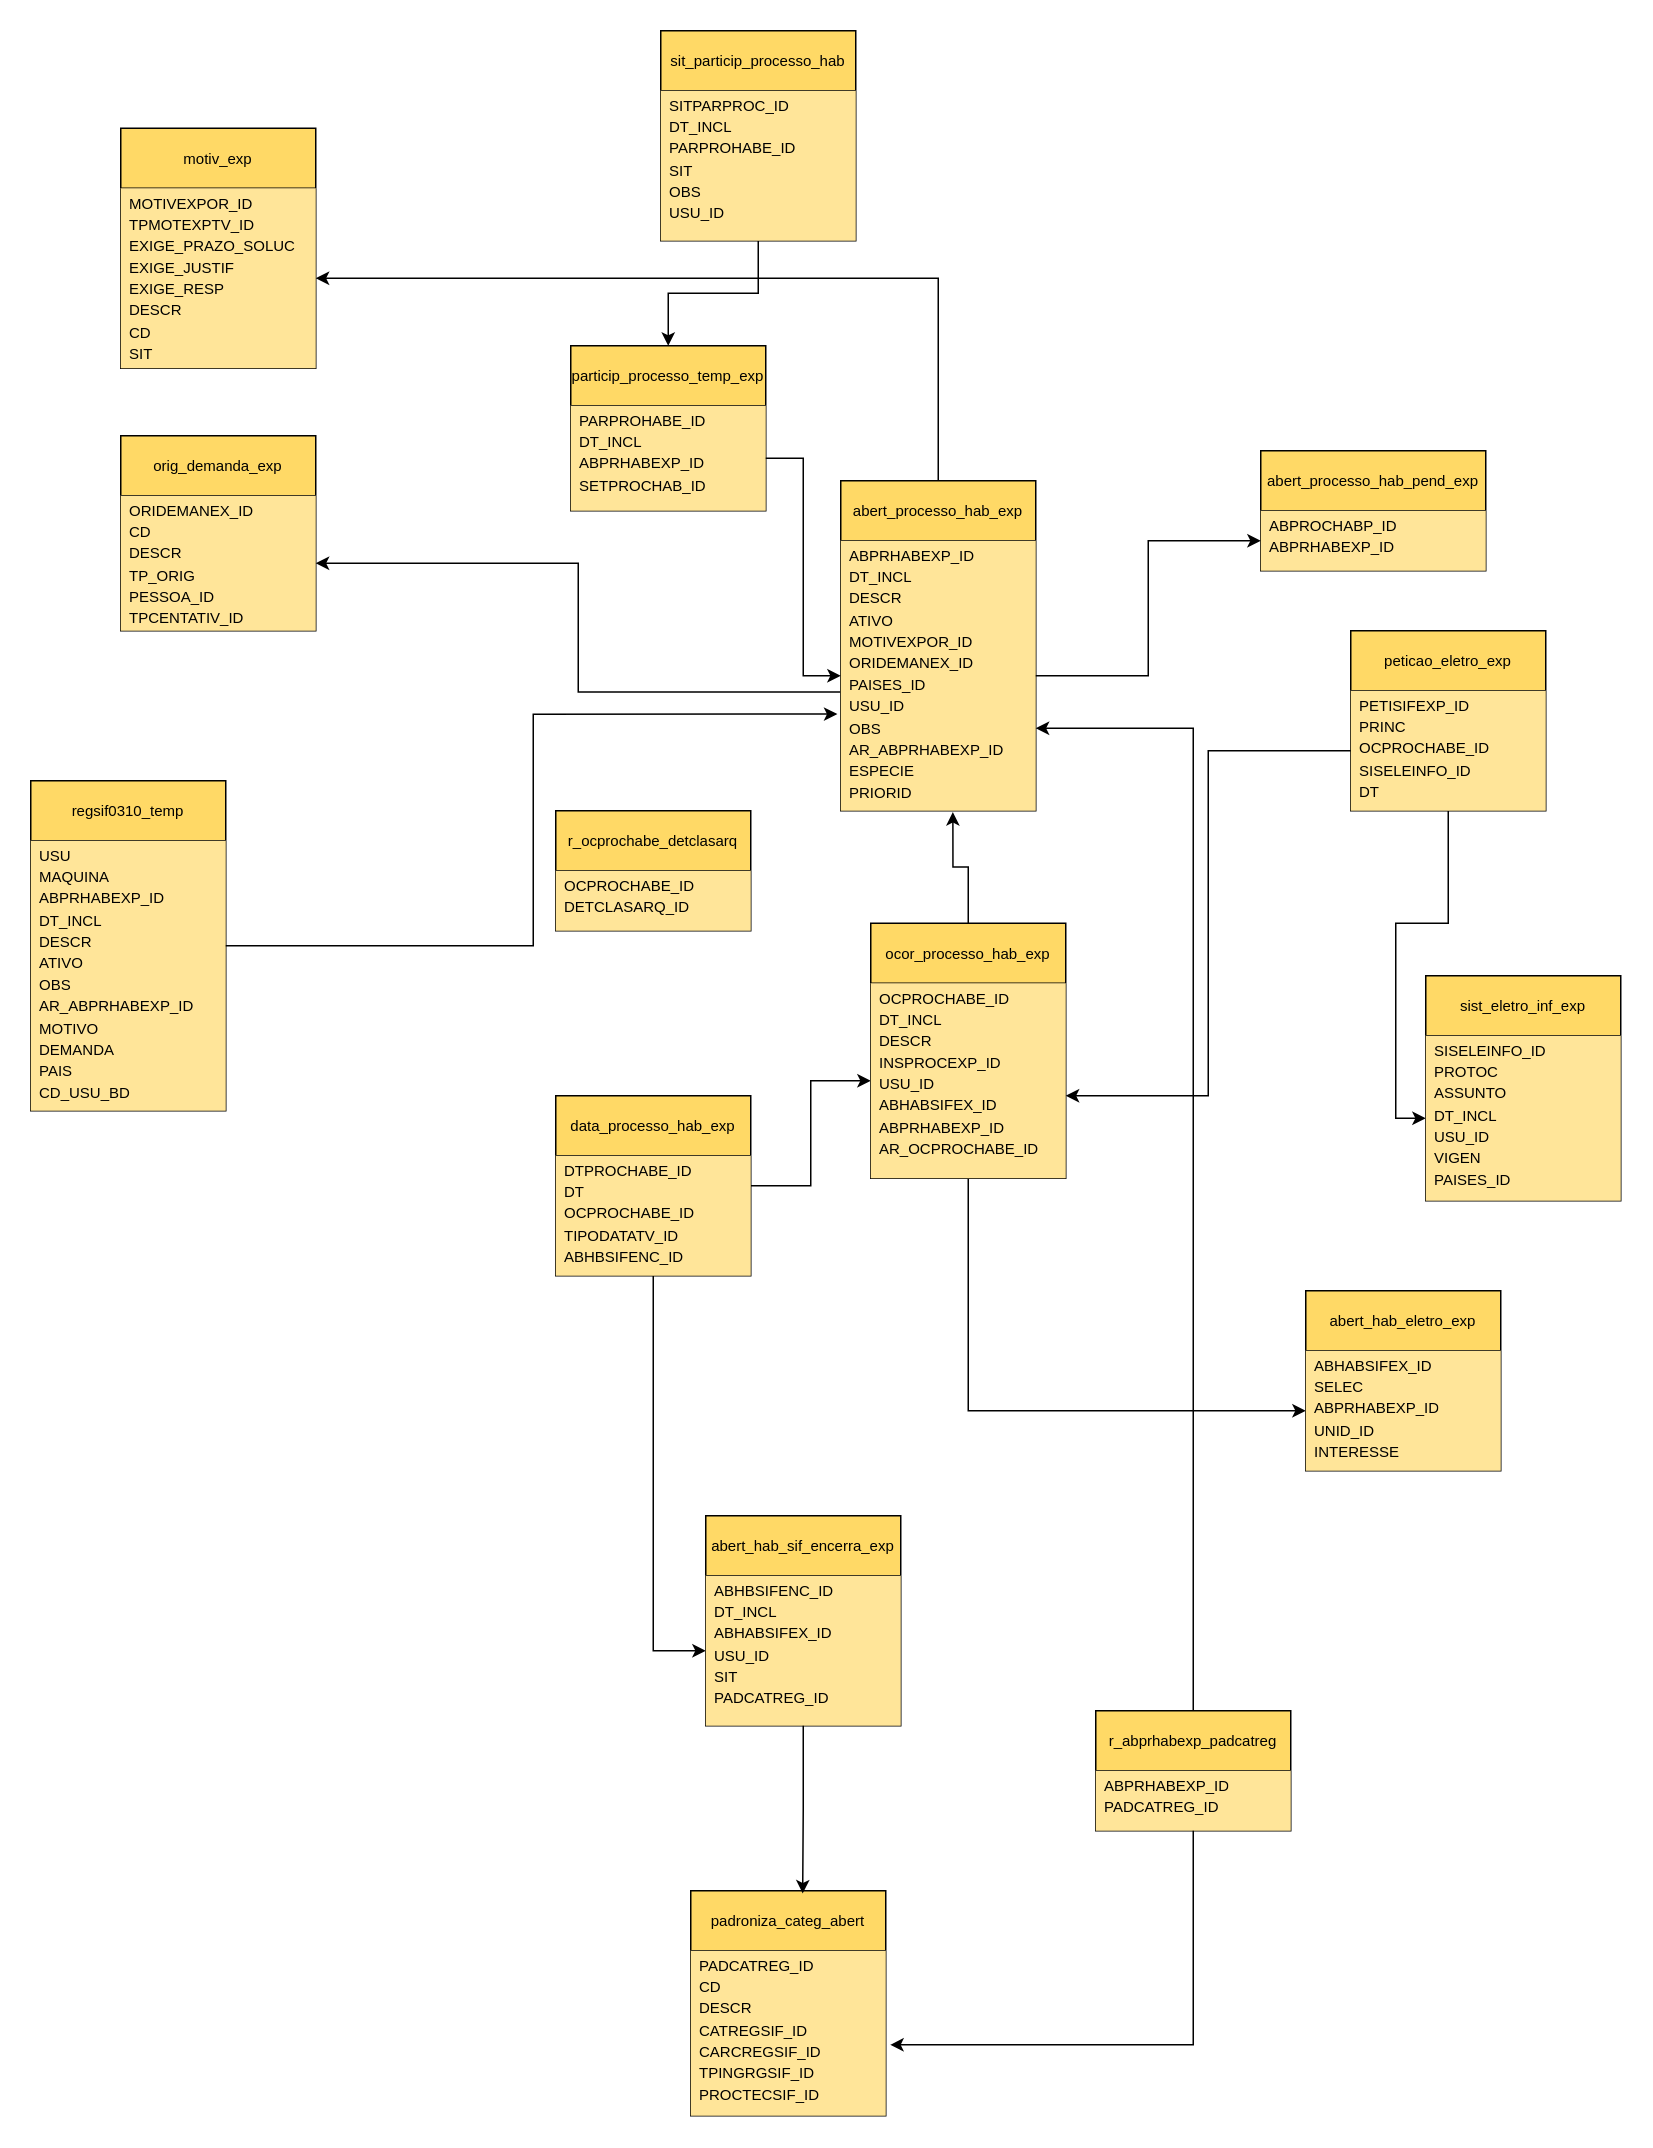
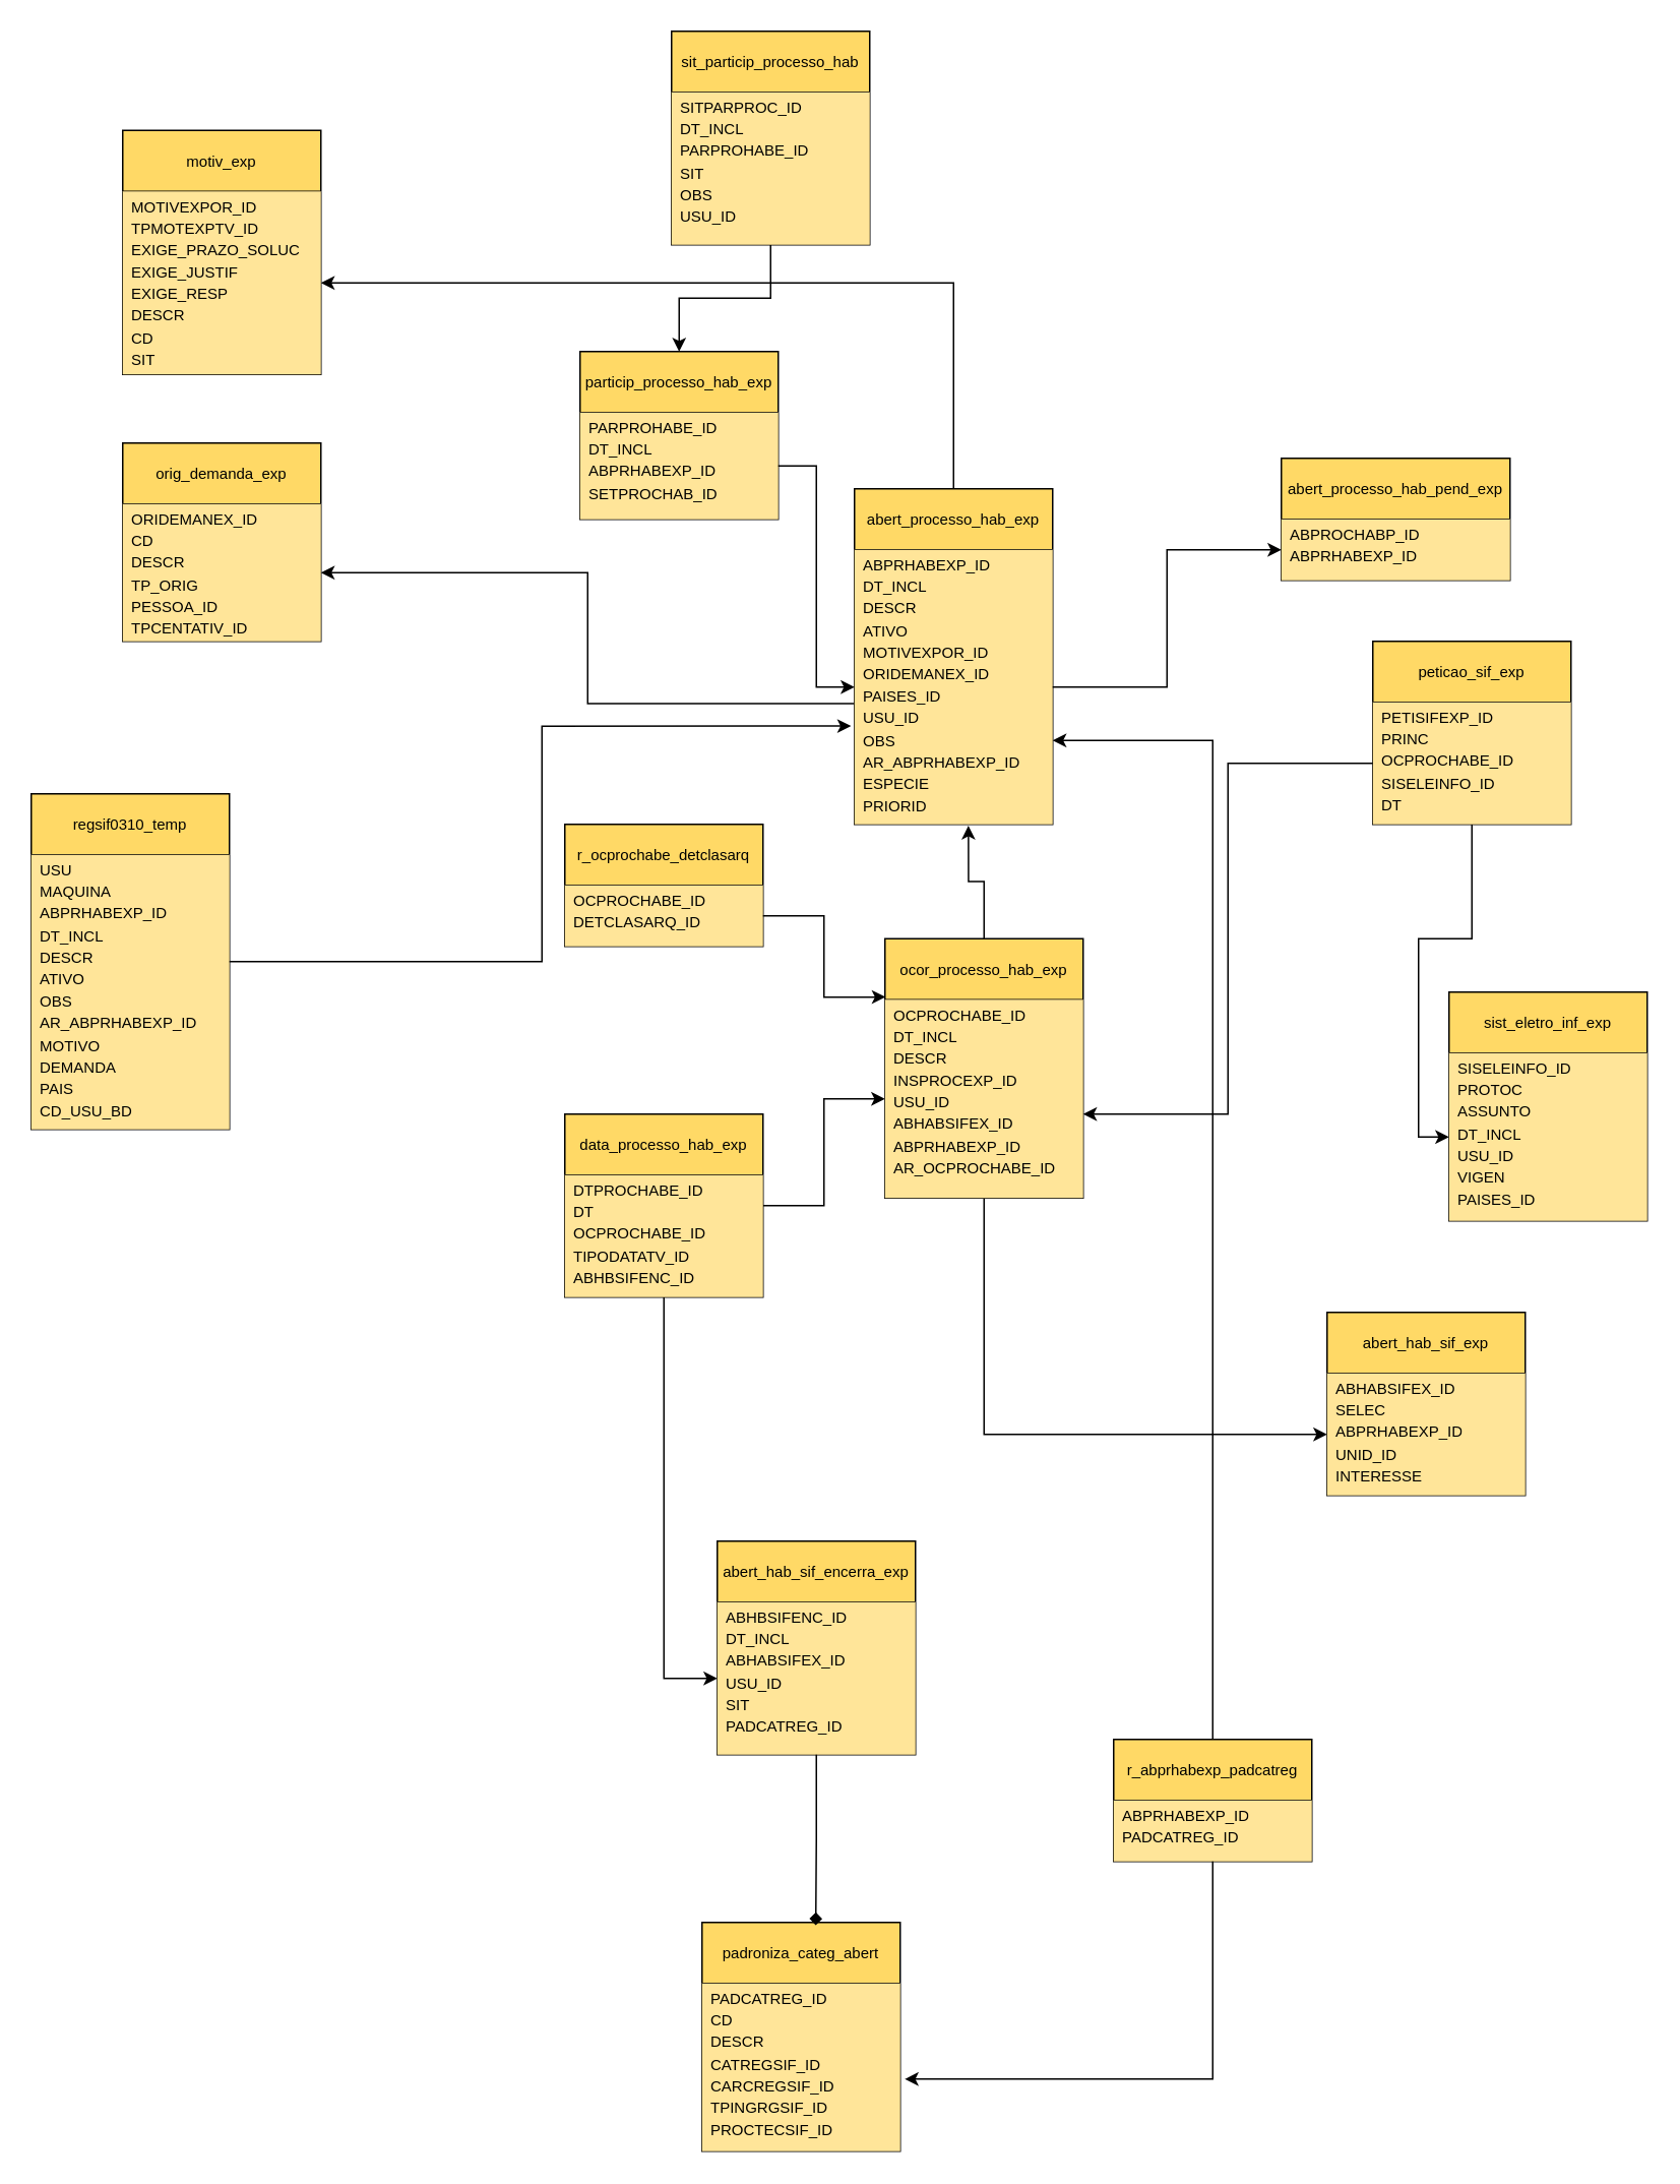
- <mxCell id="32" value="&lt;font style=&quot;font-size: 10px;&quot;&gt;particip_processo_temp_exp&lt;/font&gt;" style="swimlane;fontStyle=0;childLayout=stackLayout;horizontal=1;startSize=40;horizontalStack=0;resizeParent=1;resizeParentMax=0;resizeLast=0;collapsible=1;marginBottom=0;whiteSpace=wrap;html=1;fillColor=light-dark(#FFD966,#AF543C);" vertex="1" parent="1"><mxGeometry x="380" y="230" width="130" height="110" as="geometry" /></mxCell>
+ <mxCell id="32" value="&lt;font style=&quot;font-size: 10px;&quot;&gt;particip_processo_hab_exp&lt;/font&gt;" style="swimlane;fontStyle=0;childLayout=stackLayout;horizontal=1;startSize=40;horizontalStack=0;resizeParent=1;resizeParentMax=0;resizeLast=0;collapsible=1;marginBottom=0;whiteSpace=wrap;html=1;fillColor=light-dark(#FFD966,#AF543C);" vertex="1" parent="1"><mxGeometry x="380" y="230" width="130" height="110" as="geometry" /></mxCell>
- <mxCell id="14" value="&lt;font style=&quot;font-size: 10px;&quot;&gt;peticao_eletro_exp&lt;/font&gt;" style="swimlane;fontStyle=0;childLayout=stackLayout;horizontal=1;startSize=40;horizontalStack=0;resizeParent=1;resizeParentMax=0;resizeLast=0;collapsible=1;marginBottom=0;whiteSpace=wrap;html=1;fillColor=light-dark(#FFD966,#AF543C);" vertex="1" parent="1"><mxGeometry x="900" y="420" width="130" height="120" as="geometry" /></mxCell>
+ <mxCell id="14" value="&lt;font style=&quot;font-size: 10px;&quot;&gt;peticao_sif_exp&lt;/font&gt;" style="swimlane;fontStyle=0;childLayout=stackLayout;horizontal=1;startSize=40;horizontalStack=0;resizeParent=1;resizeParentMax=0;resizeLast=0;collapsible=1;marginBottom=0;whiteSpace=wrap;html=1;fillColor=light-dark(#FFD966,#AF543C);" vertex="1" parent="1"><mxGeometry x="900" y="420" width="130" height="120" as="geometry" /></mxCell>
+ <mxCell id="20" style="edgeStyle=orthogonalEdgeStyle;rounded=0;orthogonalLoop=1;jettySize=auto;html=1;entryX=0.003;entryY=0.225;entryDx=0;entryDy=0;entryPerimeter=0;" edge="1" parent="1" source="3" target="18"><mxGeometry relative="1" as="geometry" /></mxCell>
- <mxCell id="27" value="&lt;font style=&quot;font-size: 10px;&quot;&gt;abert_hab_eletro_exp&lt;/font&gt;" style="swimlane;fontStyle=0;childLayout=stackLayout;horizontal=1;startSize=40;horizontalStack=0;resizeParent=1;resizeParentMax=0;resizeLast=0;collapsible=1;marginBottom=0;whiteSpace=wrap;html=1;fillColor=light-dark(#FFD966,#AF543C);" vertex="1" parent="1"><mxGeometry x="870" y="860" width="130" height="120" as="geometry" /></mxCell>
+ <mxCell id="27" value="&lt;font style=&quot;font-size: 10px;&quot;&gt;abert_hab_sif_exp&lt;/font&gt;" style="swimlane;fontStyle=0;childLayout=stackLayout;horizontal=1;startSize=40;horizontalStack=0;resizeParent=1;resizeParentMax=0;resizeLast=0;collapsible=1;marginBottom=0;whiteSpace=wrap;html=1;fillColor=light-dark(#FFD966,#AF543C);" vertex="1" parent="1"><mxGeometry x="870" y="860" width="130" height="120" as="geometry" /></mxCell>
- <mxCell id="41" style="edgeStyle=orthogonalEdgeStyle;rounded=0;orthogonalLoop=1;jettySize=auto;html=1;entryX=0.574;entryY=0.012;entryDx=0;entryDy=0;entryPerimeter=0;" edge="1" parent="1" source="25" target="38"><mxGeometry relative="1" as="geometry" /></mxCell>
+ <mxCell id="41" style="edgeStyle=orthogonalEdgeStyle;rounded=0;orthogonalLoop=1;jettySize=auto;html=1;entryX=0.574;entryY=0.012;entryDx=0;entryDy=0;entryPerimeter=0;endArrow=diamond;" edge="1" parent="1" source="25" target="38"><mxGeometry relative="1" as="geometry" /></mxCell>
